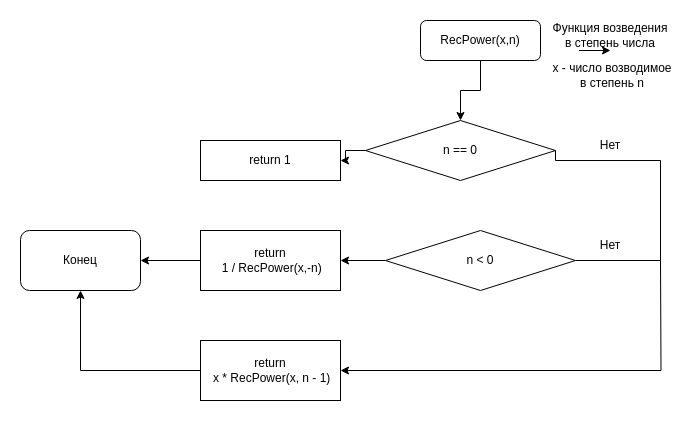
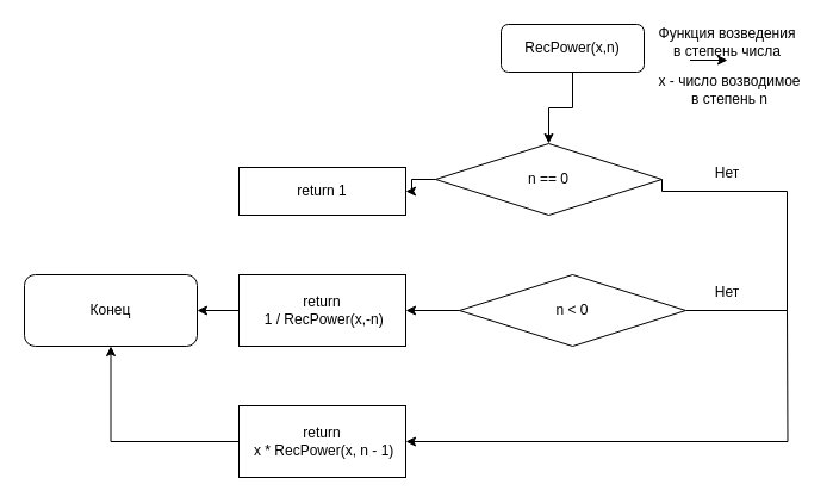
- <mxCell id="20" value="Конец" style="rounded=1;whiteSpace=wrap;html=1;" parent="1" vertex="1"><mxGeometry x="20" y="230" width="120" height="60" as="geometry" /></mxCell>
+ <mxCell id="20" value="Конец" style="rounded=1;whiteSpace=wrap;html=1;" parent="1" vertex="1"><mxGeometry x="20" y="230" width="145" height="60" as="geometry" /></mxCell>
